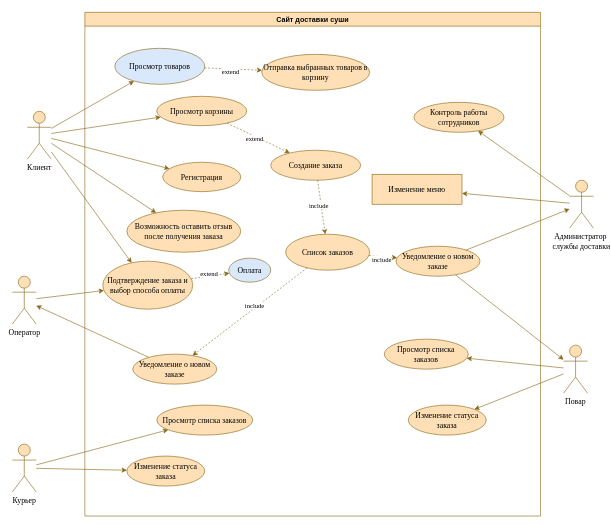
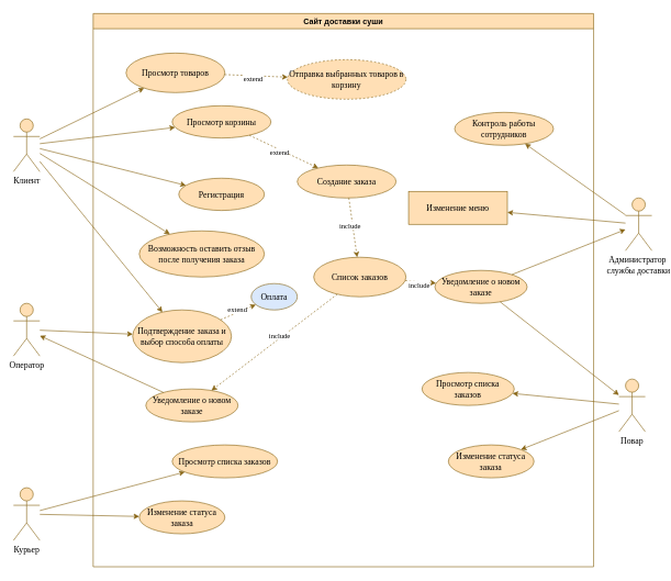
- <mxCell id="3" value="&lt;font face=&quot;Verdana&quot; style=&quot;font-size: 13px;&quot;&gt;Просмотр товаров&lt;/font&gt;" style="ellipse;whiteSpace=wrap;html=1;strokeColor=#876413;fillColor=#dae8fc;" vertex="1" parent="2"><mxGeometry x="50" y="60" width="150" height="60" as="geometry" /></mxCell>
+ <mxCell id="3" value="&lt;font face=&quot;Verdana&quot; style=&quot;font-size: 13px;&quot;&gt;Просмотр товаров&lt;/font&gt;" style="ellipse;whiteSpace=wrap;html=1;strokeColor=#876413;fillColor=#FFDFB5;" vertex="1" parent="2"><mxGeometry x="50" y="60" width="150" height="60" as="geometry" /></mxCell>
- <mxCell id="4" value="&lt;font face=&quot;Verdana&quot; style=&quot;font-size: 13px;&quot;&gt;Отправка выбранных товаров в корзину&lt;/font&gt;" style="ellipse;whiteSpace=wrap;html=1;strokeColor=#876413;fillColor=#FFDFB5;" vertex="1" parent="2"><mxGeometry x="295" y="70" width="180" height="60" as="geometry" /></mxCell>
+ <mxCell id="4" value="&lt;font face=&quot;Verdana&quot; style=&quot;font-size: 13px;&quot;&gt;Отправка выбранных товаров в корзину&lt;/font&gt;" style="ellipse;whiteSpace=wrap;html=1;strokeColor=#876413;fillColor=#FFDFB5;dashed=1;" vertex="1" parent="2"><mxGeometry x="295" y="70" width="180" height="60" as="geometry" /></mxCell>
- <mxCell id="33" value="Клиент" style="shape=umlActor;verticalLabelPosition=bottom;verticalAlign=top;html=1;outlineConnect=0;strokeColor=#876413;fontFamily=Verdana;fontSize=13;fillColor=#FFDFB5;" vertex="1" parent="1"><mxGeometry x="45" y="185" width="40" height="80" as="geometry" /></mxCell>
+ <mxCell id="33" value="Клиент" style="shape=umlActor;verticalLabelPosition=bottom;verticalAlign=top;html=1;outlineConnect=0;strokeColor=#876413;fontFamily=Verdana;fontSize=13;fillColor=#FFDFB5;" vertex="1" parent="1"><mxGeometry x="20" y="180" width="40" height="80" as="geometry" /></mxCell>
- <mxCell id="21" value="&lt;span style=&quot;font-family: Verdana; font-size: 13px;&quot;&gt;Подтверждение заказа и выбор способа оплаты&lt;/span&gt;" style="ellipse;whiteSpace=wrap;html=1;strokeColor=#876413;fillColor=#FFDFB5;" vertex="1" parent="2"><mxGeometry x="30" y="415" width="150" height="80" as="geometry" /></mxCell>
+ <mxCell id="21" value="&lt;span style=&quot;font-family: Verdana; font-size: 13px;&quot;&gt;Подтверждение заказа и выбор способа оплаты&lt;/span&gt;" style="ellipse;whiteSpace=wrap;html=1;strokeColor=#876413;fillColor=#FFDFB5;" vertex="1" parent="2"><mxGeometry x="60" y="450" width="150" height="80" as="geometry" /></mxCell>
